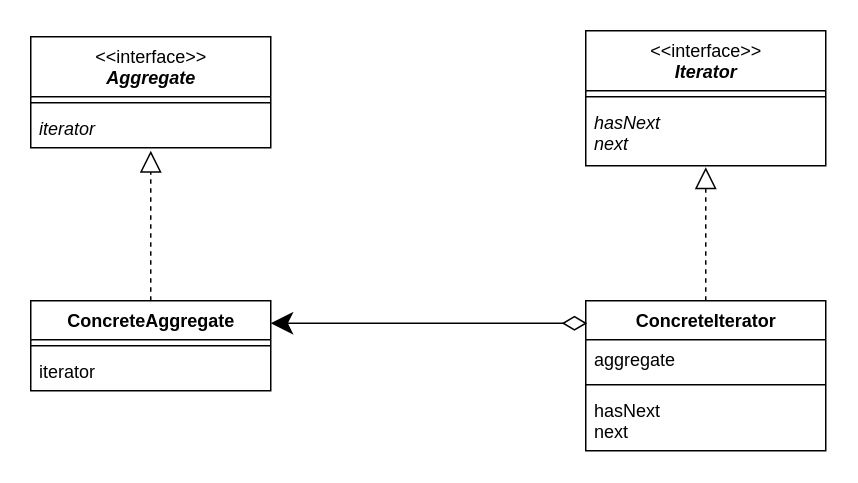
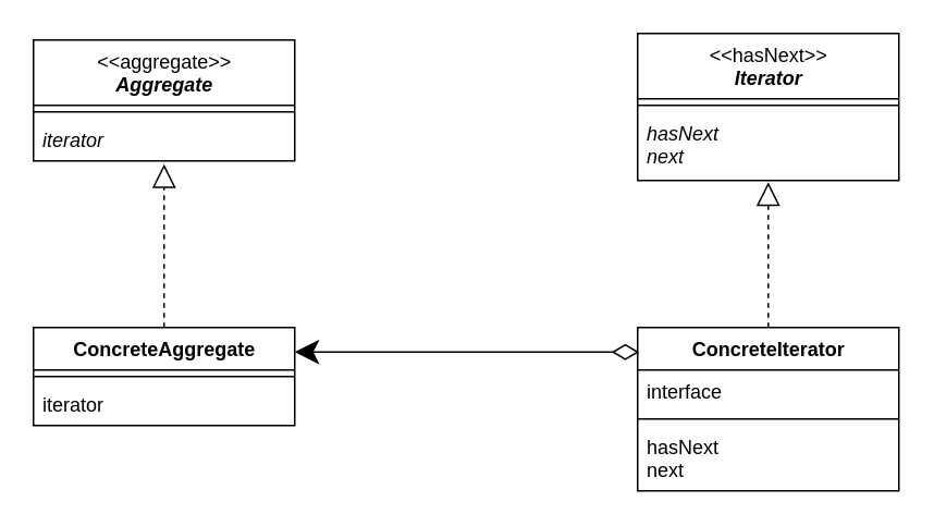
- <mxCell id="5" value="&lt;span style=&quot;font-weight: normal&quot;&gt;&amp;lt;&amp;lt;interface&amp;gt;&amp;gt;&lt;/span&gt;&lt;br&gt;&lt;i&gt;Iterator&lt;/i&gt;" style="swimlane;fontStyle=1;align=center;verticalAlign=top;childLayout=stackLayout;horizontal=1;startSize=40;horizontalStack=0;resizeParent=1;resizeParentMax=0;resizeLast=0;collapsible=1;marginBottom=0;html=1;" vertex="1" parent="1"><mxGeometry x="390" y="20" width="160" height="90" as="geometry" /></mxCell>
+ <mxCell id="5" value="&lt;span style=&quot;font-weight: normal&quot;&gt;&amp;lt;&amp;lt;hasNext&amp;gt;&amp;gt;&lt;/span&gt;&lt;br&gt;&lt;i&gt;Iterator&lt;/i&gt;" style="swimlane;fontStyle=1;align=center;verticalAlign=top;childLayout=stackLayout;horizontal=1;startSize=40;horizontalStack=0;resizeParent=1;resizeParentMax=0;resizeLast=0;collapsible=1;marginBottom=0;html=1;" vertex="1" parent="1"><mxGeometry x="390" y="20" width="160" height="90" as="geometry" /></mxCell>
- <mxCell id="2" value="&lt;span style=&quot;font-weight: normal&quot;&gt;&amp;lt;&amp;lt;interface&amp;gt;&amp;gt;&lt;/span&gt;&lt;br&gt;&lt;i&gt;Aggregate&lt;/i&gt;" style="swimlane;fontStyle=1;align=center;verticalAlign=top;childLayout=stackLayout;horizontal=1;startSize=40;horizontalStack=0;resizeParent=1;resizeParentMax=0;resizeLast=0;collapsible=1;marginBottom=0;html=1;" vertex="1" parent="1"><mxGeometry x="20" y="24" width="160" height="74" as="geometry" /></mxCell>
+ <mxCell id="2" value="&lt;span style=&quot;font-weight: normal&quot;&gt;&amp;lt;&amp;lt;aggregate&amp;gt;&amp;gt;&lt;/span&gt;&lt;br&gt;&lt;i&gt;Aggregate&lt;/i&gt;" style="swimlane;fontStyle=1;align=center;verticalAlign=top;childLayout=stackLayout;horizontal=1;startSize=40;horizontalStack=0;resizeParent=1;resizeParentMax=0;resizeLast=0;collapsible=1;marginBottom=0;html=1;" vertex="1" parent="1"><mxGeometry x="20" y="24" width="160" height="74" as="geometry" /></mxCell>
- <mxCell id="12" value="aggregate" style="text;strokeColor=none;fillColor=none;align=left;verticalAlign=top;spacingLeft=4;spacingRight=4;overflow=hidden;rotatable=0;points=[[0,0.5],[1,0.5]];portConstraint=eastwest;" vertex="1" parent="11"><mxGeometry y="26" width="160" height="26" as="geometry" /></mxCell>
+ <mxCell id="12" value="interface" style="text;strokeColor=none;fillColor=none;align=left;verticalAlign=top;spacingLeft=4;spacingRight=4;overflow=hidden;rotatable=0;points=[[0,0.5],[1,0.5]];portConstraint=eastwest;" vertex="1" parent="11"><mxGeometry y="26" width="160" height="26" as="geometry" /></mxCell>
